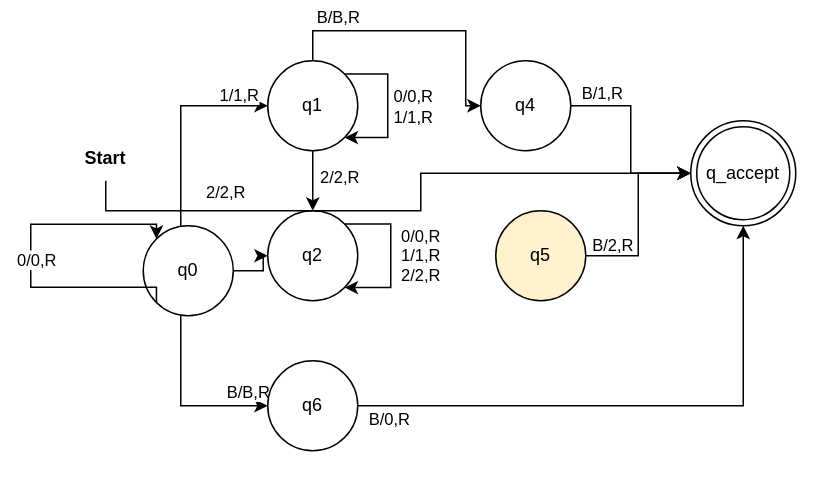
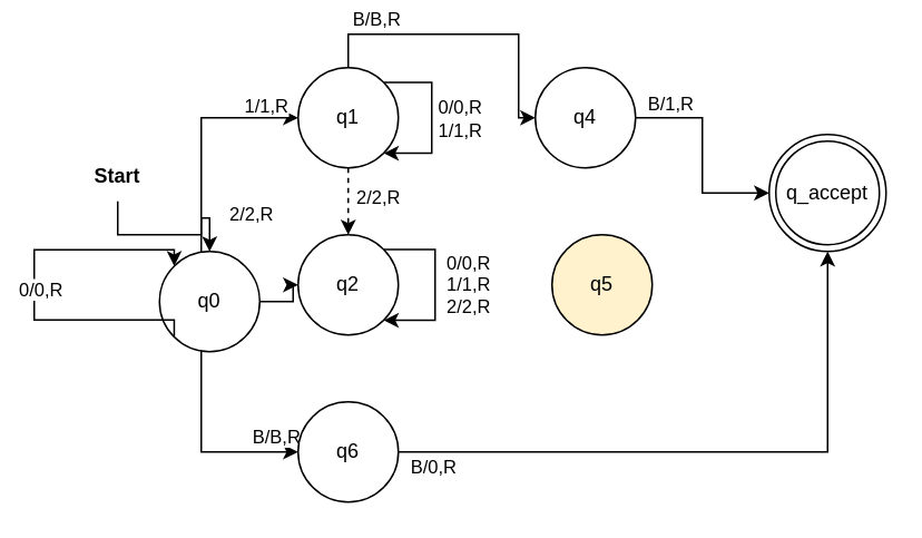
- <mxCell id="31" style="edgeStyle=orthogonalEdgeStyle;rounded=0;orthogonalLoop=1;jettySize=auto;html=1;exitX=0.5;exitY=1;exitDx=0;exitDy=0;" edge="1" parent="1" source="32" target="20"><mxGeometry relative="1" as="geometry" /></mxCell>
+ <mxCell id="31" style="edgeStyle=orthogonalEdgeStyle;rounded=0;orthogonalLoop=1;jettySize=auto;html=1;exitX=0.5;exitY=1;exitDx=0;exitDy=0;entryX=0.5;entryY=0;entryDx=0;entryDy=0;" edge="1" parent="1" source="32" target="8"><mxGeometry relative="1" as="geometry" /></mxCell>
- <mxCell id="9" style="edgeStyle=orthogonalEdgeStyle;rounded=0;orthogonalLoop=1;jettySize=auto;html=1;entryX=0.5;entryY=0;entryDx=0;entryDy=0;" parent="1" source="13" target="14" edge="1"><mxGeometry relative="1" as="geometry" /></mxCell>
+ <mxCell id="9" style="edgeStyle=orthogonalEdgeStyle;rounded=0;orthogonalLoop=1;jettySize=auto;html=1;entryX=0.5;entryY=0;entryDx=0;entryDy=0;dashed=1;" parent="1" source="13" target="14" edge="1"><mxGeometry relative="1" as="geometry" /></mxCell>
- <mxCell id="25" style="edgeStyle=orthogonalEdgeStyle;rounded=0;orthogonalLoop=1;jettySize=auto;html=1;entryX=0;entryY=0.5;entryDx=0;entryDy=0;" parent="1" source="27" target="20" edge="1"><mxGeometry relative="1" as="geometry" /></mxCell>
- <mxCell id="26" value="B/2,R" style="edgeLabel;html=1;align=center;verticalAlign=middle;resizable=0;points=[];" parent="25" vertex="1" connectable="0"><mxGeometry x="-0.666" relative="1" as="geometry"><mxPoint x="-4" y="-8" as="offset" /></mxGeometry></mxCell>
